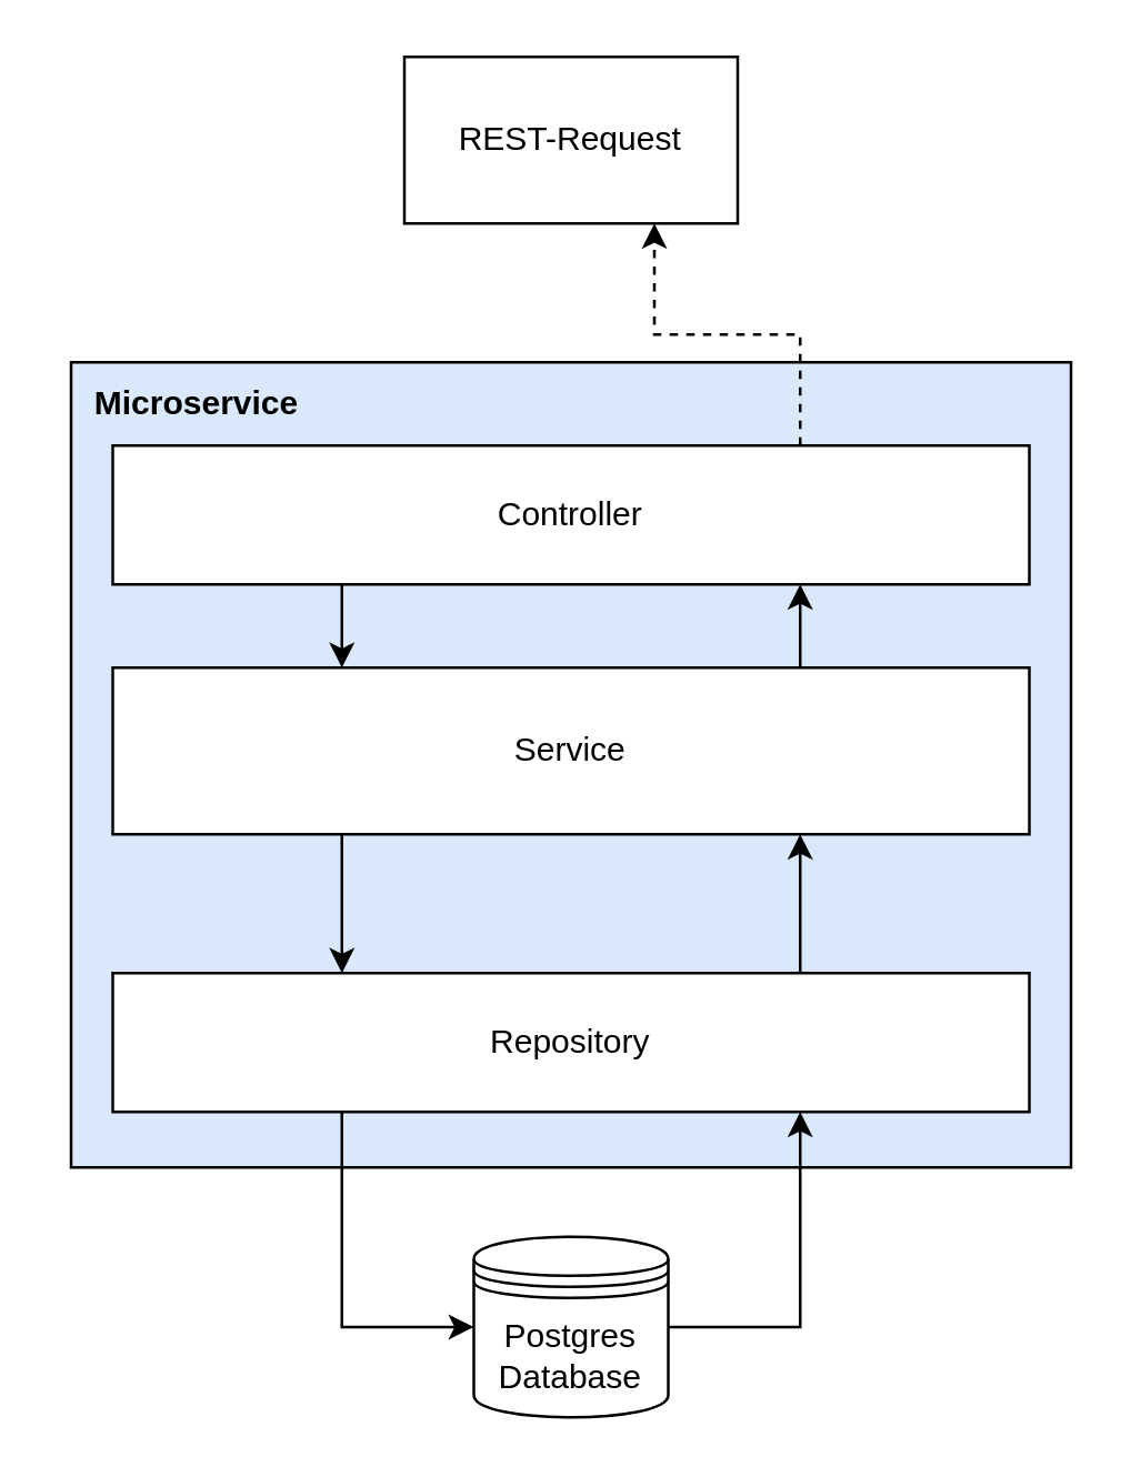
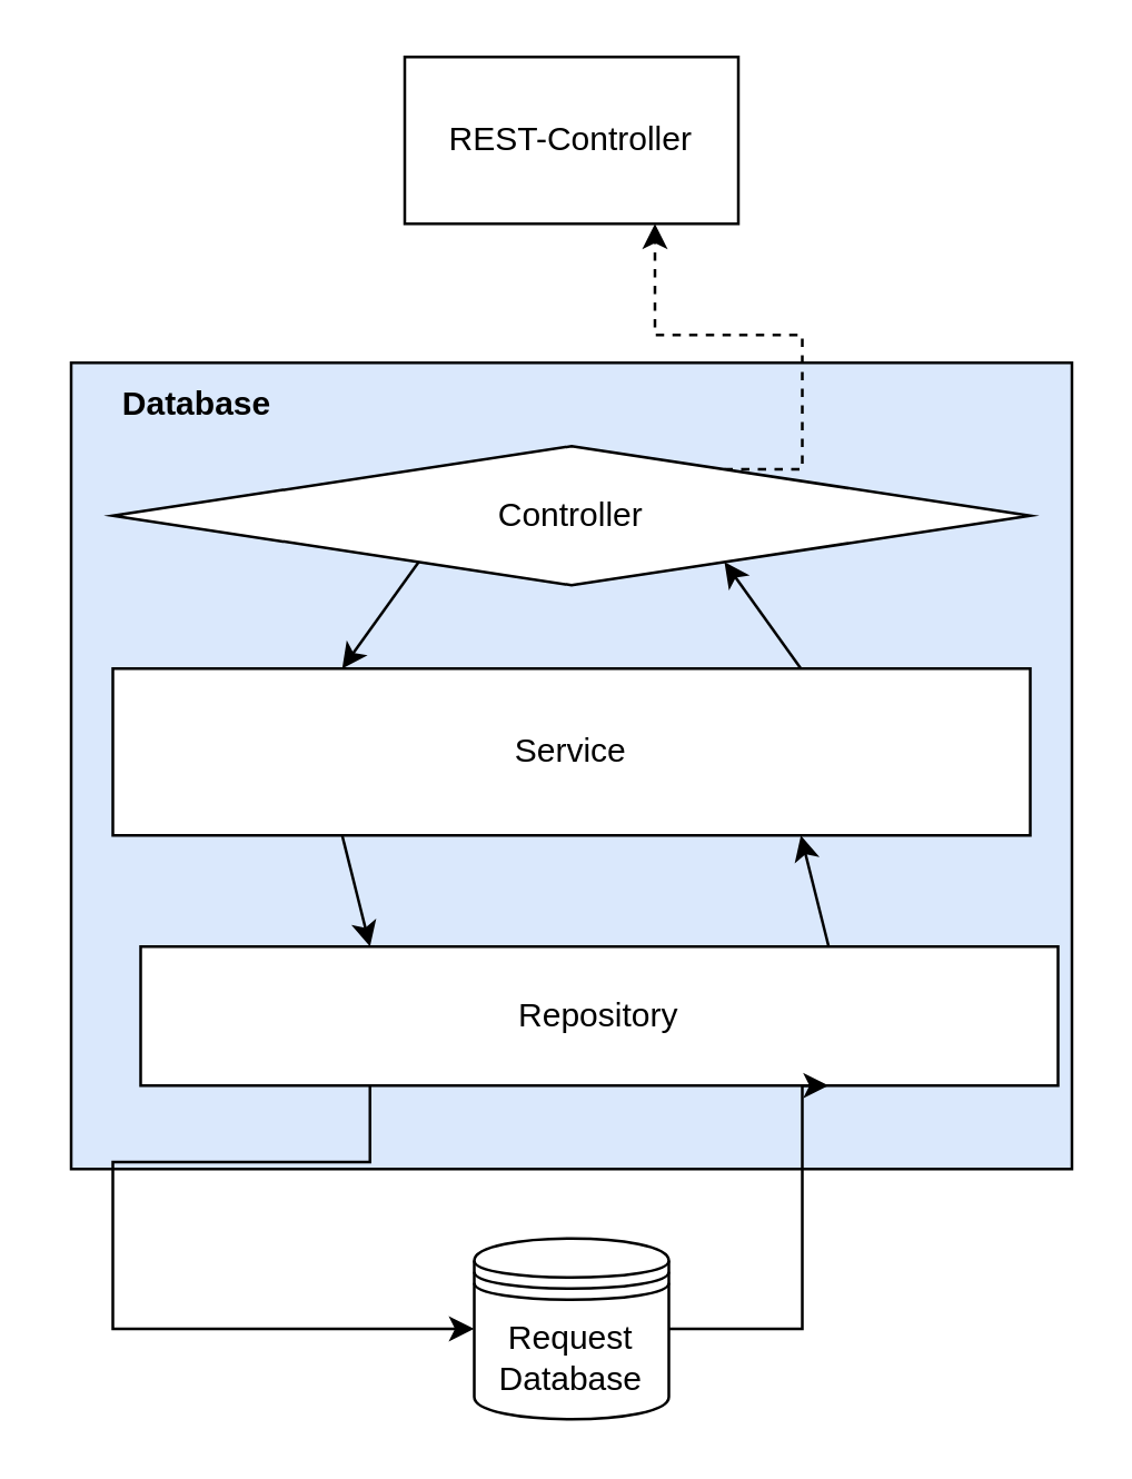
- <mxCell id="3" value="REST-Request" style="rounded=0;whiteSpace=wrap;html=1;" vertex="1" parent="1"><mxGeometry x="145" y="20" width="120" height="60" as="geometry" /></mxCell>
+ <mxCell id="3" value="REST-Controller" style="rounded=0;whiteSpace=wrap;html=1;" vertex="1" parent="1"><mxGeometry x="145" y="20" width="120" height="60" as="geometry" /></mxCell>
- <mxCell id="15" value="&lt;b&gt;Microservice&lt;/b&gt;" style="text;html=1;align=center;verticalAlign=middle;resizable=0;points=[];autosize=1;strokeColor=none;fillColor=none;" vertex="1" parent="1"><mxGeometry x="20" y="130" width="100" height="30" as="geometry" /></mxCell>
+ <mxCell id="15" value="&lt;b&gt;Database&lt;/b&gt;" style="text;html=1;align=center;verticalAlign=middle;resizable=0;points=[];autosize=1;strokeColor=none;fillColor=none;" vertex="1" parent="1"><mxGeometry x="20" y="130" width="100" height="30" as="geometry" /></mxCell>
- <mxCell id="6" value="Controller" style="rounded=0;whiteSpace=wrap;html=1;" vertex="1" parent="1"><mxGeometry x="40" y="160" width="330" height="50" as="geometry" /></mxCell>
+ <mxCell id="6" value="Controller" style="rhombus;whiteSpace=wrap;html=1;" vertex="1" parent="1"><mxGeometry x="40" y="160" width="330" height="50" as="geometry" /></mxCell>
- <mxCell id="12" value="Repository" style="rounded=0;whiteSpace=wrap;html=1;" vertex="1" parent="1"><mxGeometry x="40" y="350" width="330" height="50" as="geometry" /></mxCell>
+ <mxCell id="12" value="Repository" style="rounded=0;whiteSpace=wrap;html=1;" vertex="1" parent="1"><mxGeometry x="50" y="340" width="330" height="50" as="geometry" /></mxCell>
- <mxCell id="14" value="Postgres Database" style="shape=datastore;whiteSpace=wrap;html=1;" vertex="1" parent="1"><mxGeometry x="170" y="445" width="70" height="65" as="geometry" /></mxCell>
+ <mxCell id="14" value="Request Database" style="shape=datastore;whiteSpace=wrap;html=1;" vertex="1" parent="1"><mxGeometry x="170" y="445" width="70" height="65" as="geometry" /></mxCell>
